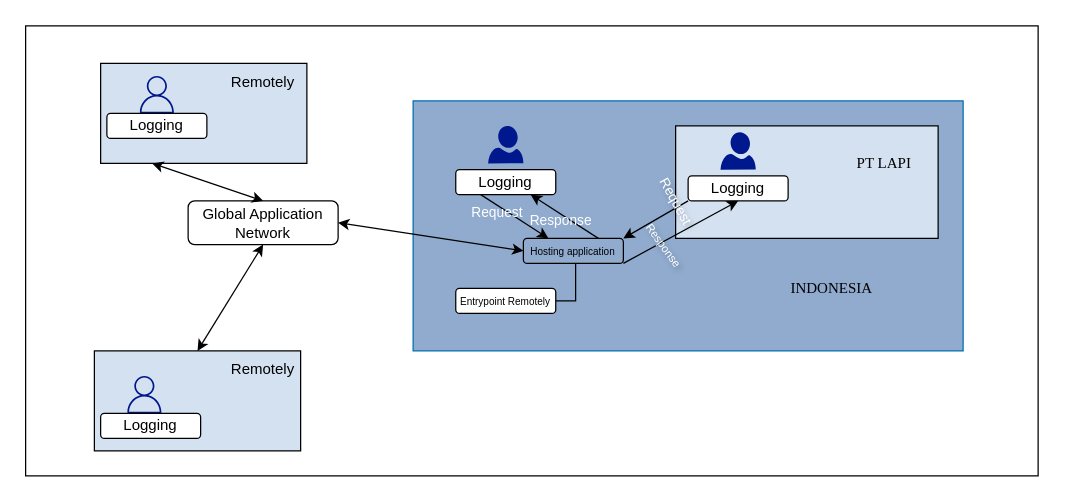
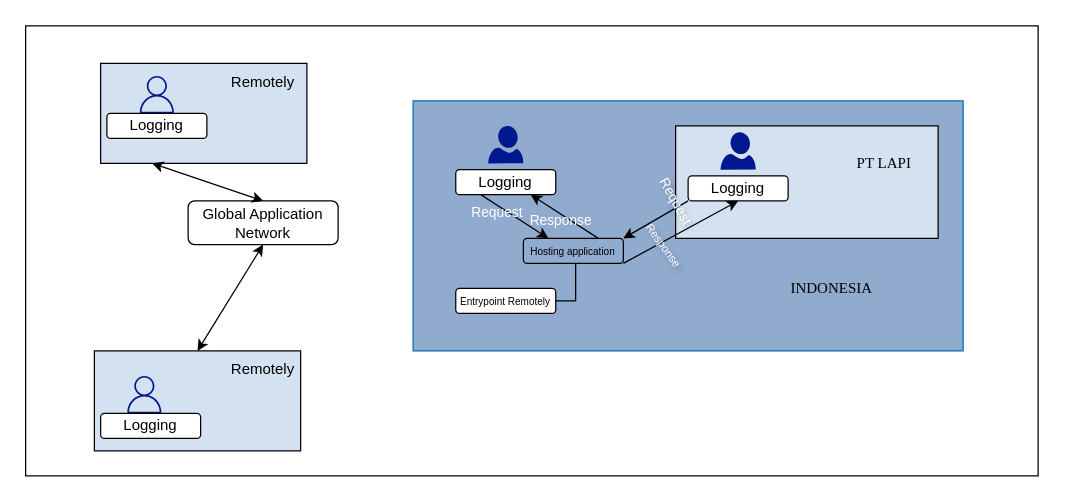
- <mxCell id="32" value="" style="endArrow=classic;startArrow=classic;html=1;rounded=0;exitX=1;exitY=0.5;exitDx=0;exitDy=0;entryX=0;entryY=0.5;entryDx=0;entryDy=0;" edge="1" parent="1" source="29" target="9"><mxGeometry width="50" height="50" relative="1" as="geometry"><mxPoint x="300" y="150" as="sourcePoint" /><mxPoint x="350" y="100" as="targetPoint" /></mxGeometry></mxCell>
